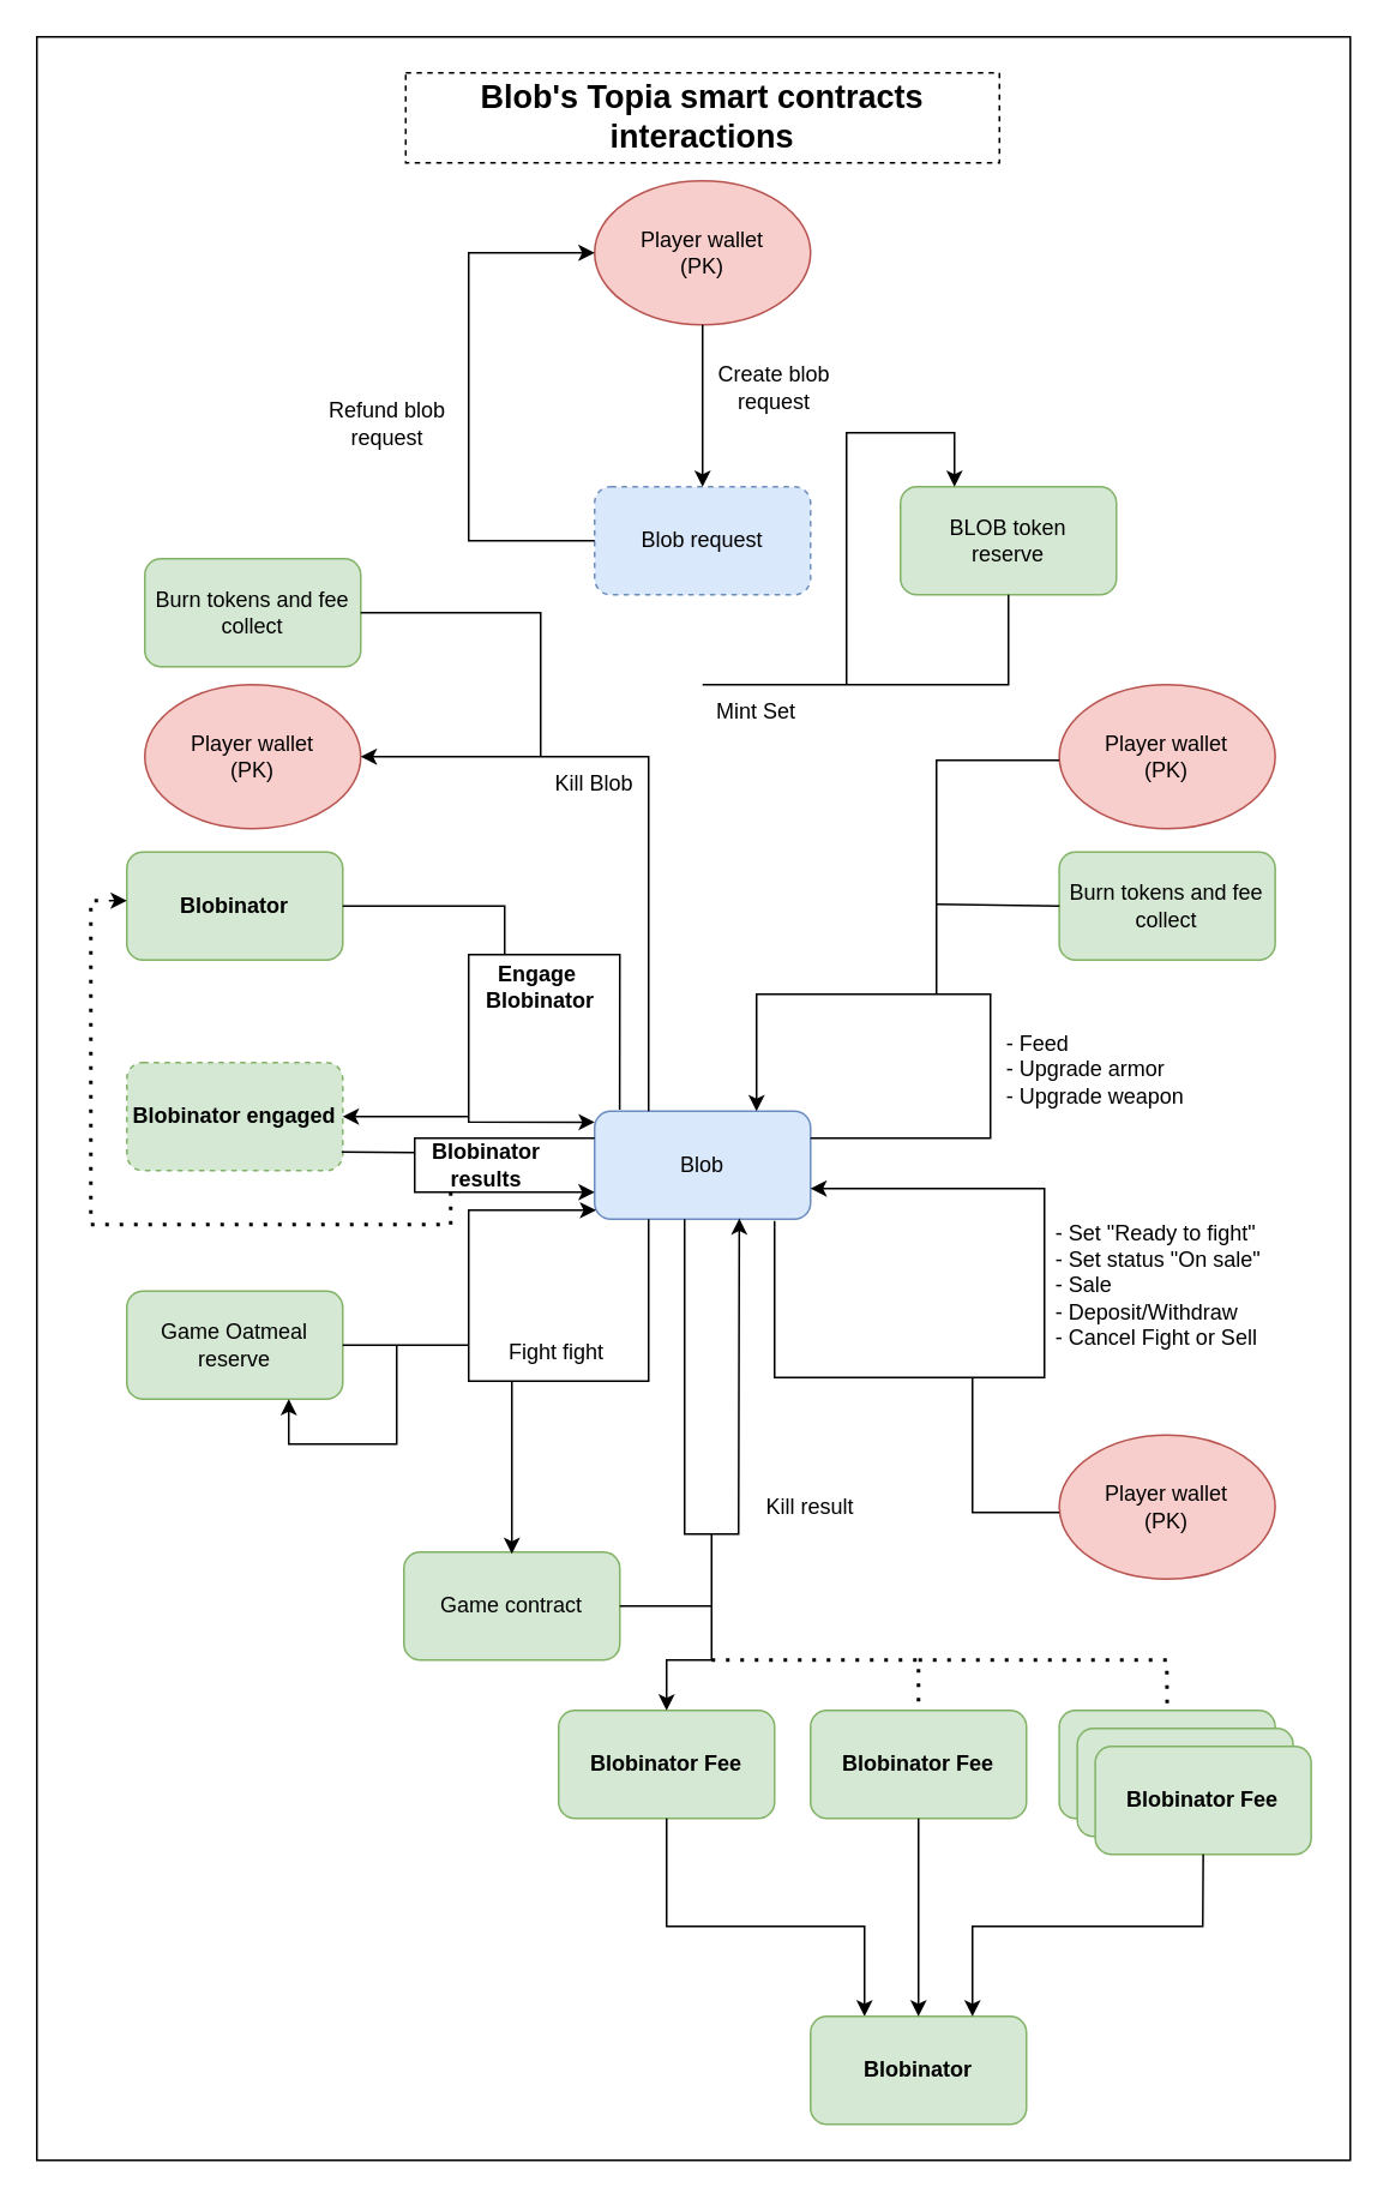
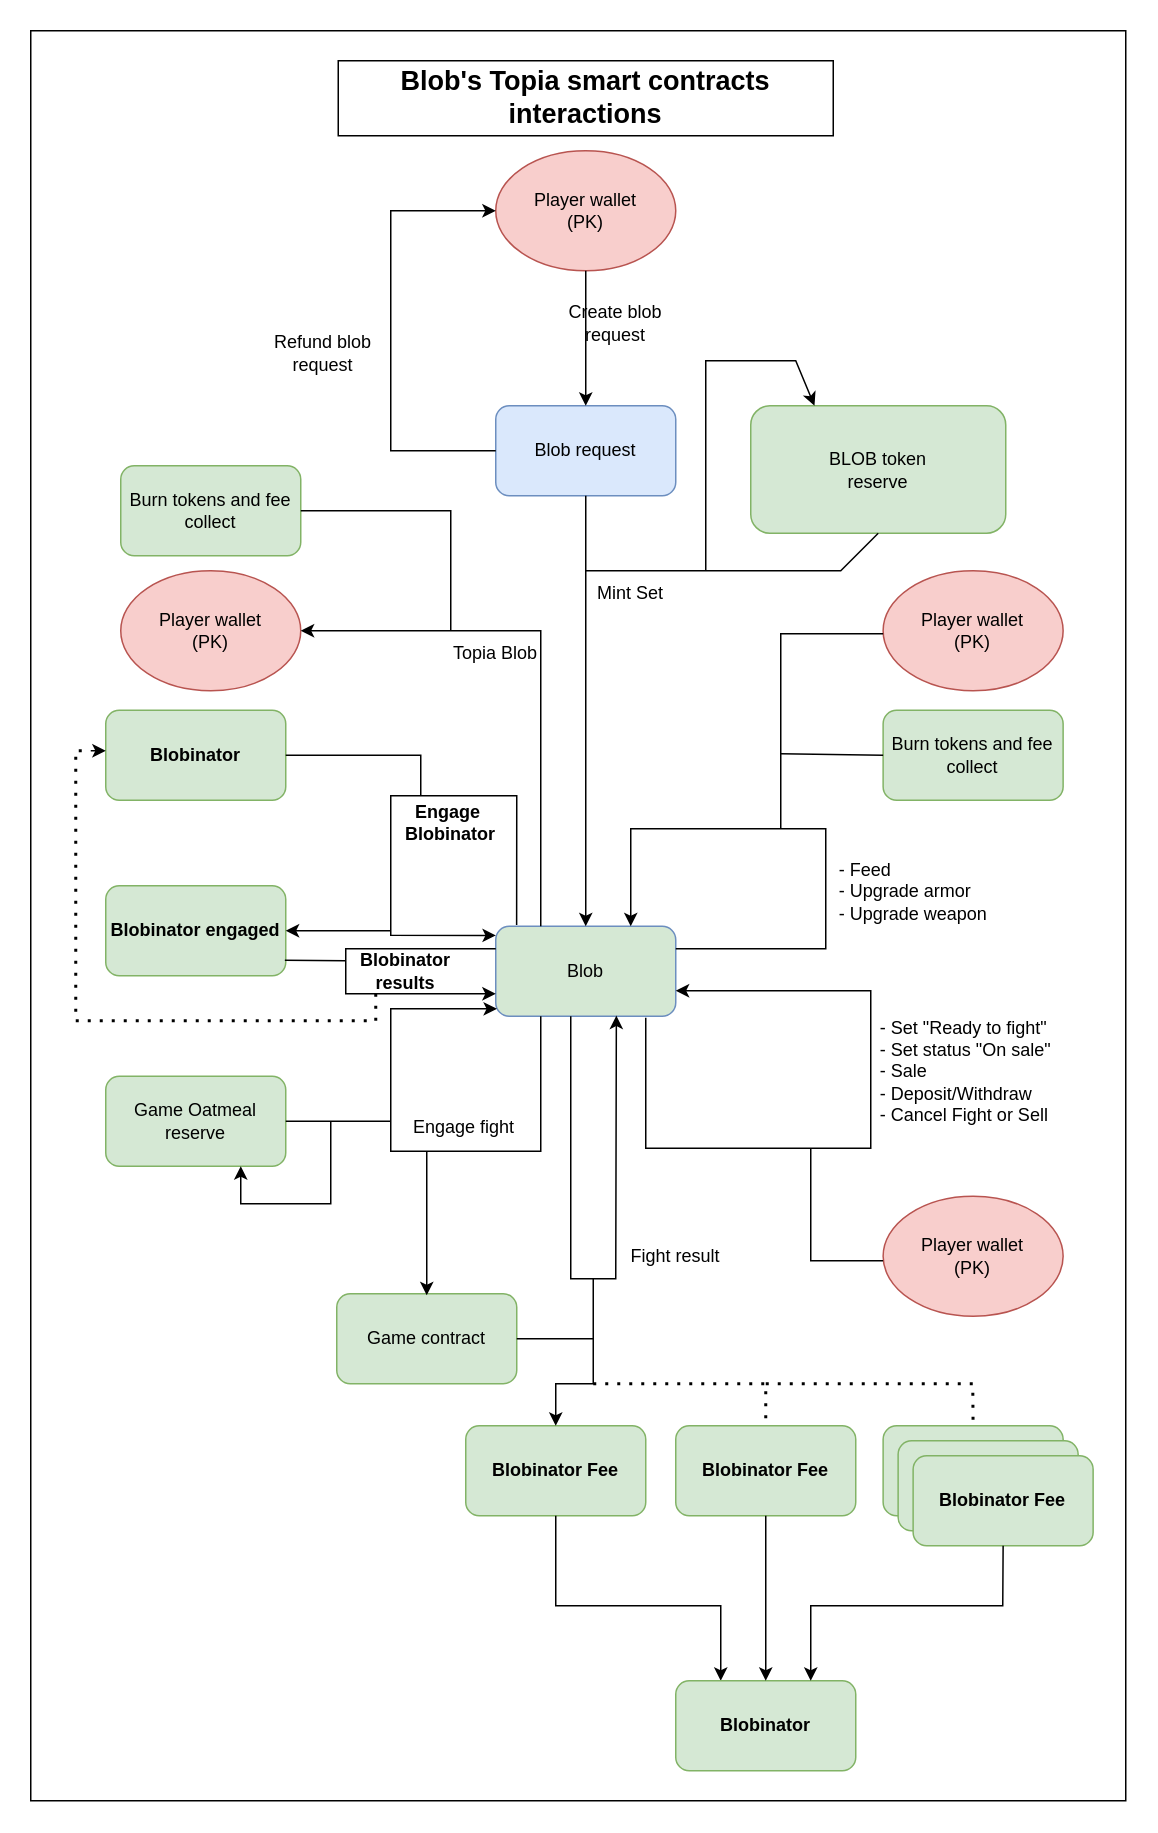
- <mxCell id="23" value="&lt;font style=&quot;font-size: 18px;&quot;&gt;&lt;b&gt;Blob's Topia smart contracts interactions&lt;/b&gt;&lt;/font&gt;" style="rounded=0;whiteSpace=wrap;html=1;dashed=1;" parent="1" vertex="1"><mxGeometry x="225" y="40" width="330" height="50" as="geometry" /></mxCell>
+ <mxCell id="23" value="&lt;font style=&quot;font-size: 18px;&quot;&gt;&lt;b&gt;Blob's Topia smart contracts interactions&lt;/b&gt;&lt;/font&gt;" style="rounded=0;whiteSpace=wrap;html=1;" parent="1" vertex="1"><mxGeometry x="225" y="40" width="330" height="50" as="geometry" /></mxCell>
- <mxCell id="12" value="Create blob request" style="text;html=1;strokeColor=none;fillColor=none;align=center;verticalAlign=middle;whiteSpace=wrap;rounded=0;" parent="1" vertex="1"><mxGeometry x="380" y="200" width="100" height="30" as="geometry" /></mxCell>
+ <mxCell id="12" value="Create blob request" style="text;html=1;strokeColor=none;fillColor=none;align=center;verticalAlign=middle;whiteSpace=wrap;rounded=0;" parent="1" vertex="1"><mxGeometry x="360" y="200" width="100" height="30" as="geometry" /></mxCell>
- <mxCell id="3" value="Blob request" style="rounded=1;whiteSpace=wrap;html=1;fillColor=#dae8fc;strokeColor=#6c8ebf;dashed=1;" parent="1" vertex="1"><mxGeometry x="330" y="270" width="120" height="60" as="geometry" /></mxCell>
+ <mxCell id="3" value="Blob request" style="rounded=1;whiteSpace=wrap;html=1;fillColor=#dae8fc;strokeColor=#6c8ebf;" parent="1" vertex="1"><mxGeometry x="330" y="270" width="120" height="60" as="geometry" /></mxCell>
- <mxCell id="6" value="BLOB token &lt;br&gt;reserve" style="rounded=1;whiteSpace=wrap;html=1;fillColor=#d5e8d4;strokeColor=#82b366;" parent="1" vertex="1"><mxGeometry x="500" y="270" width="120" height="60" as="geometry" /></mxCell>
+ <mxCell id="6" value="BLOB token &lt;br&gt;reserve" style="rounded=1;whiteSpace=wrap;html=1;fillColor=#d5e8d4;strokeColor=#82b366;" parent="1" vertex="1"><mxGeometry x="500" y="270" width="170" height="85" as="geometry" /></mxCell>
- <mxCell id="16" value="Kill Blob" style="text;html=1;strokeColor=none;fillColor=none;align=center;verticalAlign=middle;whiteSpace=wrap;rounded=0;" parent="1" vertex="1"><mxGeometry x="280" y="420" width="100" height="30" as="geometry" /></mxCell>
+ <mxCell id="16" value="Topia Blob" style="text;html=1;strokeColor=none;fillColor=none;align=center;verticalAlign=middle;whiteSpace=wrap;rounded=0;" parent="1" vertex="1"><mxGeometry x="280" y="420" width="100" height="30" as="geometry" /></mxCell>
+ <mxCell id="8" value="" style="endArrow=classic;html=1;rounded=0;exitX=0.5;exitY=1;exitDx=0;exitDy=0;entryX=0.5;entryY=0;entryDx=0;entryDy=0;" parent="1" source="3" target="7" edge="1"><mxGeometry width="50" height="50" relative="1" as="geometry"><mxPoint x="550" y="500" as="sourcePoint" /><mxPoint x="600" y="450" as="targetPoint" /></mxGeometry></mxCell>
- <mxCell id="57" value="Blobinator engaged" style="rounded=1;whiteSpace=wrap;html=1;fillColor=#d5e8d4;strokeColor=#82b366;fontStyle=1;dashed=1;" vertex="1" parent="1"><mxGeometry x="70" y="590" width="120" height="60" as="geometry" /></mxCell>
+ <mxCell id="57" value="Blobinator engaged" style="rounded=1;whiteSpace=wrap;html=1;fillColor=#d5e8d4;strokeColor=#82b366;fontStyle=1" vertex="1" parent="1"><mxGeometry x="70" y="590" width="120" height="60" as="geometry" /></mxCell>
- <mxCell id="7" value="Blob" style="rounded=1;whiteSpace=wrap;html=1;fillColor=#dae8fc;strokeColor=#6c8ebf;" parent="1" vertex="1"><mxGeometry x="330" y="617" width="120" height="60" as="geometry" /></mxCell>
+ <mxCell id="7" value="Blob" style="rounded=1;whiteSpace=wrap;html=1;fillColor=#d5e8d4;strokeColor=#6c8ebf;" parent="1" vertex="1"><mxGeometry x="330" y="617" width="120" height="60" as="geometry" /></mxCell>
- <mxCell id="22" value="Fight fight" style="text;html=1;strokeColor=none;fillColor=none;align=center;verticalAlign=middle;whiteSpace=wrap;rounded=0;" parent="1" vertex="1"><mxGeometry x="259" y="736" width="100" height="30" as="geometry" /></mxCell>
+ <mxCell id="22" value="Engage fight" style="text;html=1;strokeColor=none;fillColor=none;align=center;verticalAlign=middle;whiteSpace=wrap;rounded=0;" parent="1" vertex="1"><mxGeometry x="259" y="736" width="100" height="30" as="geometry" /></mxCell>
- <mxCell id="35" value="Kill result" style="text;html=1;strokeColor=none;fillColor=none;align=center;verticalAlign=middle;whiteSpace=wrap;rounded=0;" parent="1" vertex="1"><mxGeometry x="400" y="822" width="100" height="30" as="geometry" /></mxCell>
+ <mxCell id="35" value="Fight result" style="text;html=1;strokeColor=none;fillColor=none;align=center;verticalAlign=middle;whiteSpace=wrap;rounded=0;" parent="1" vertex="1"><mxGeometry x="400" y="822" width="100" height="30" as="geometry" /></mxCell>
